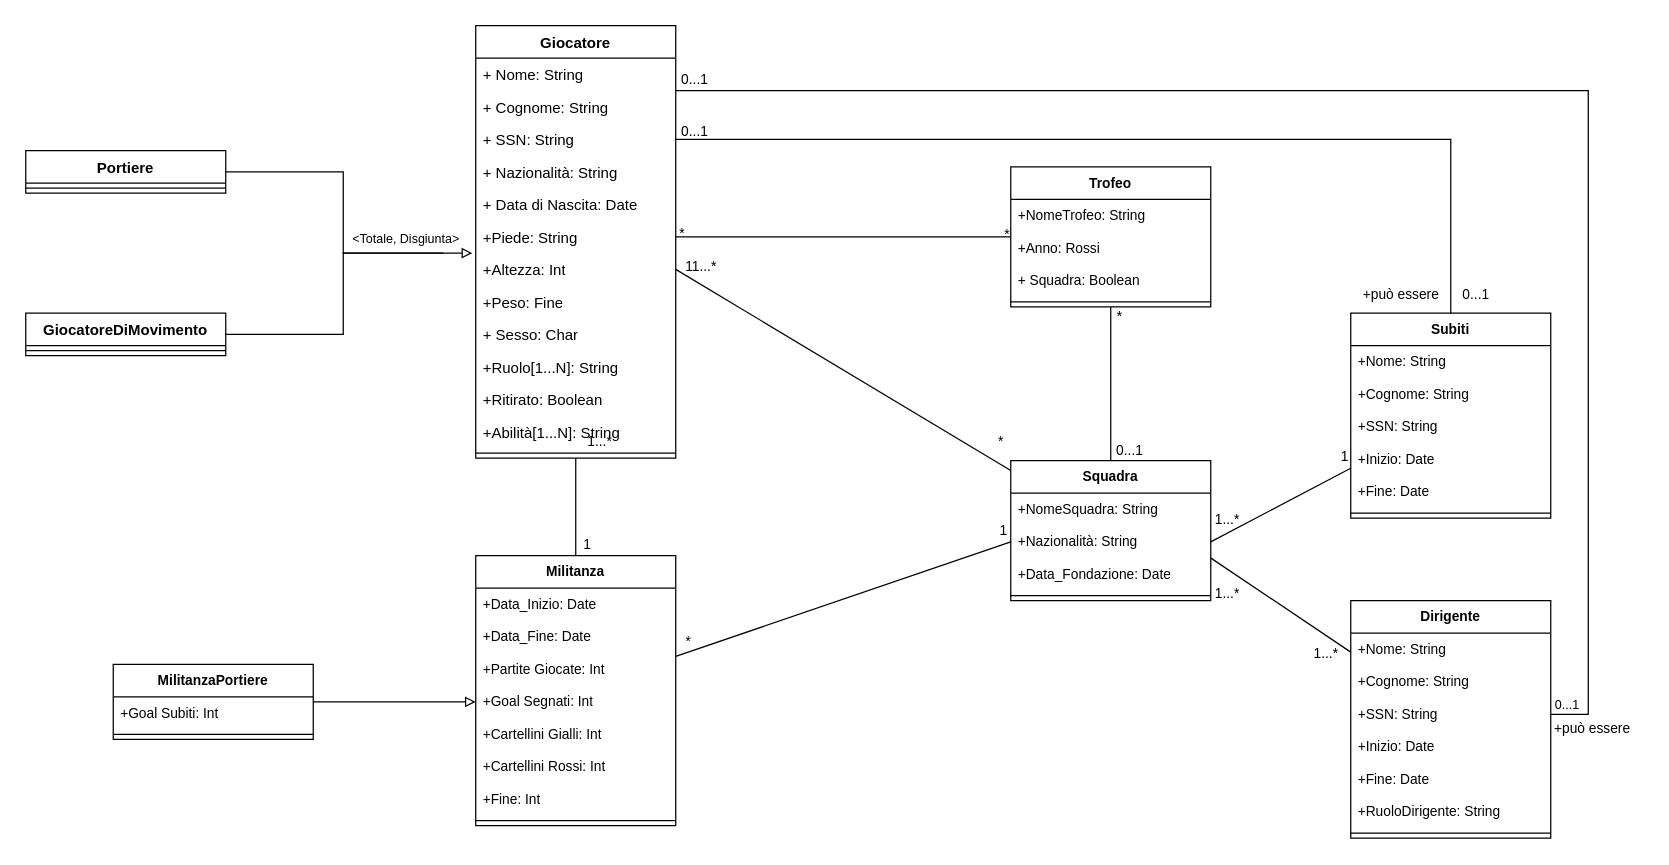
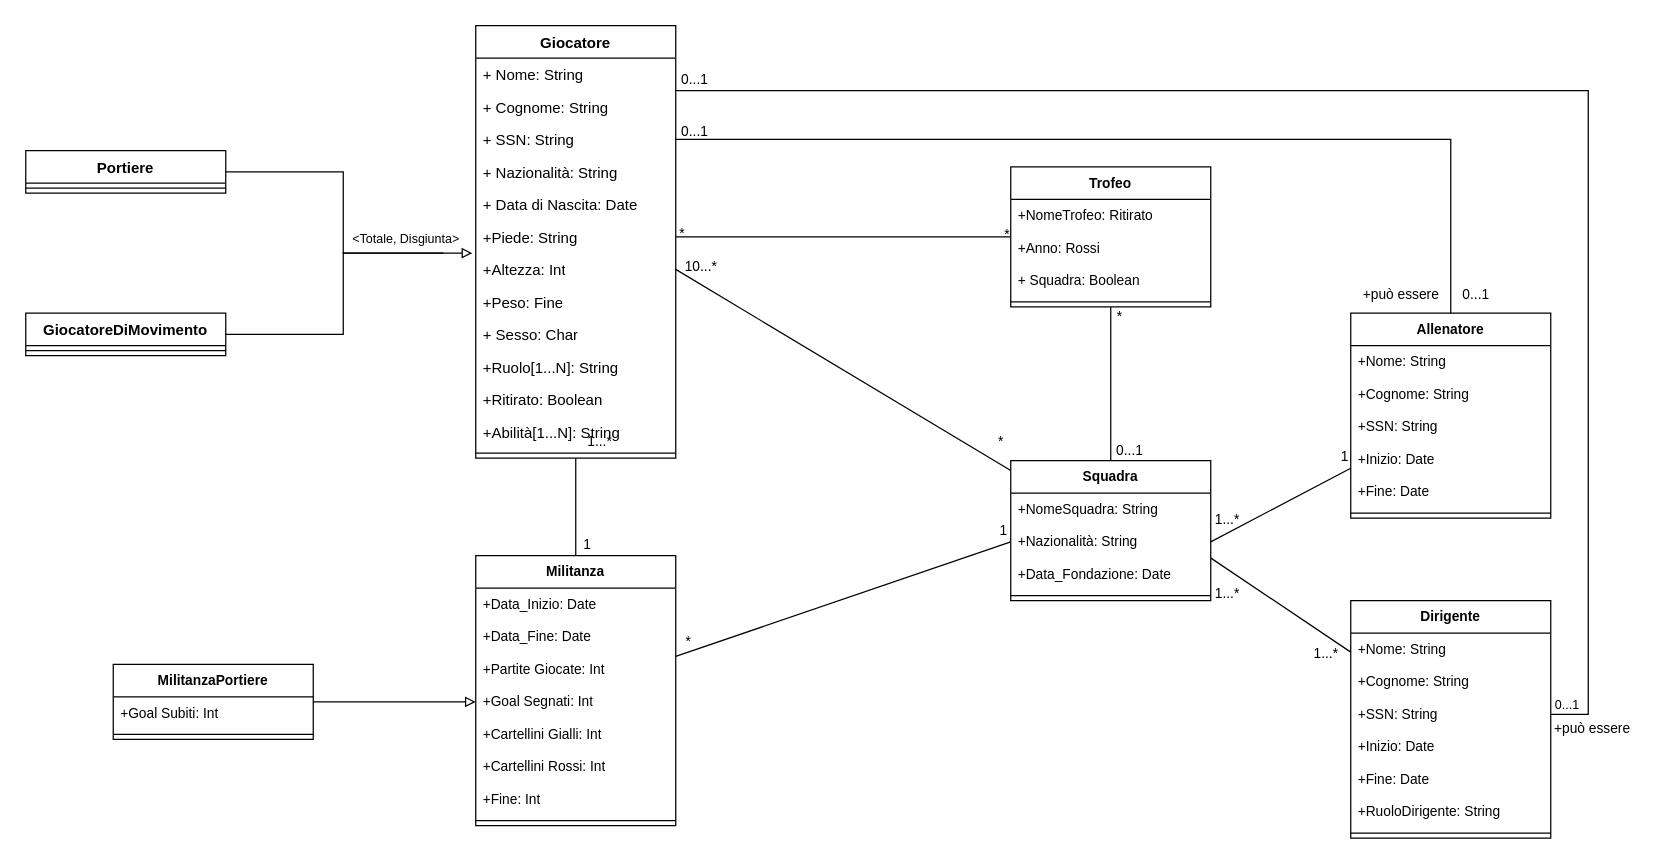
- <mxCell id="25" value="+NomeTrofeo: String" style="text;strokeColor=none;fillColor=none;align=left;verticalAlign=top;spacingLeft=4;spacingRight=4;overflow=hidden;rotatable=0;points=[[0,0.5],[1,0.5]];portConstraint=eastwest;whiteSpace=wrap;html=1;fontSize=11;fontFamily=Helvetica;fontColor=default;" parent="24" vertex="1"><mxGeometry y="26" width="160" height="26" as="geometry" /></mxCell>
+ <mxCell id="25" value="+NomeTrofeo: Ritirato" style="text;strokeColor=none;fillColor=none;align=left;verticalAlign=top;spacingLeft=4;spacingRight=4;overflow=hidden;rotatable=0;points=[[0,0.5],[1,0.5]];portConstraint=eastwest;whiteSpace=wrap;html=1;fontSize=11;fontFamily=Helvetica;fontColor=default;" parent="24" vertex="1"><mxGeometry y="26" width="160" height="26" as="geometry" /></mxCell>
- <mxCell id="38" value="11...*" style="text;html=1;align=center;verticalAlign=middle;resizable=0;points=[];autosize=1;strokeColor=none;fillColor=none;fontSize=11;fontFamily=Helvetica;fontColor=default;" parent="1" vertex="1"><mxGeometry x="535" y="198" width="50" height="30" as="geometry" /></mxCell>
+ <mxCell id="38" value="10...*" style="text;html=1;align=center;verticalAlign=middle;resizable=0;points=[];autosize=1;strokeColor=none;fillColor=none;fontSize=11;fontFamily=Helvetica;fontColor=default;" parent="1" vertex="1"><mxGeometry x="535" y="198" width="50" height="30" as="geometry" /></mxCell>
- <mxCell id="61" value="Subiti" style="swimlane;fontStyle=1;align=center;verticalAlign=top;childLayout=stackLayout;horizontal=1;startSize=26;horizontalStack=0;resizeParent=1;resizeParentMax=0;resizeLast=0;collapsible=1;marginBottom=0;whiteSpace=wrap;html=1;fontFamily=Helvetica;fontSize=11;fontColor=default;" parent="1" vertex="1"><mxGeometry x="1080" y="250" width="160" height="164" as="geometry" /></mxCell>
+ <mxCell id="61" value="Allenatore" style="swimlane;fontStyle=1;align=center;verticalAlign=top;childLayout=stackLayout;horizontal=1;startSize=26;horizontalStack=0;resizeParent=1;resizeParentMax=0;resizeLast=0;collapsible=1;marginBottom=0;whiteSpace=wrap;html=1;fontFamily=Helvetica;fontSize=11;fontColor=default;" parent="1" vertex="1"><mxGeometry x="1080" y="250" width="160" height="164" as="geometry" /></mxCell>
